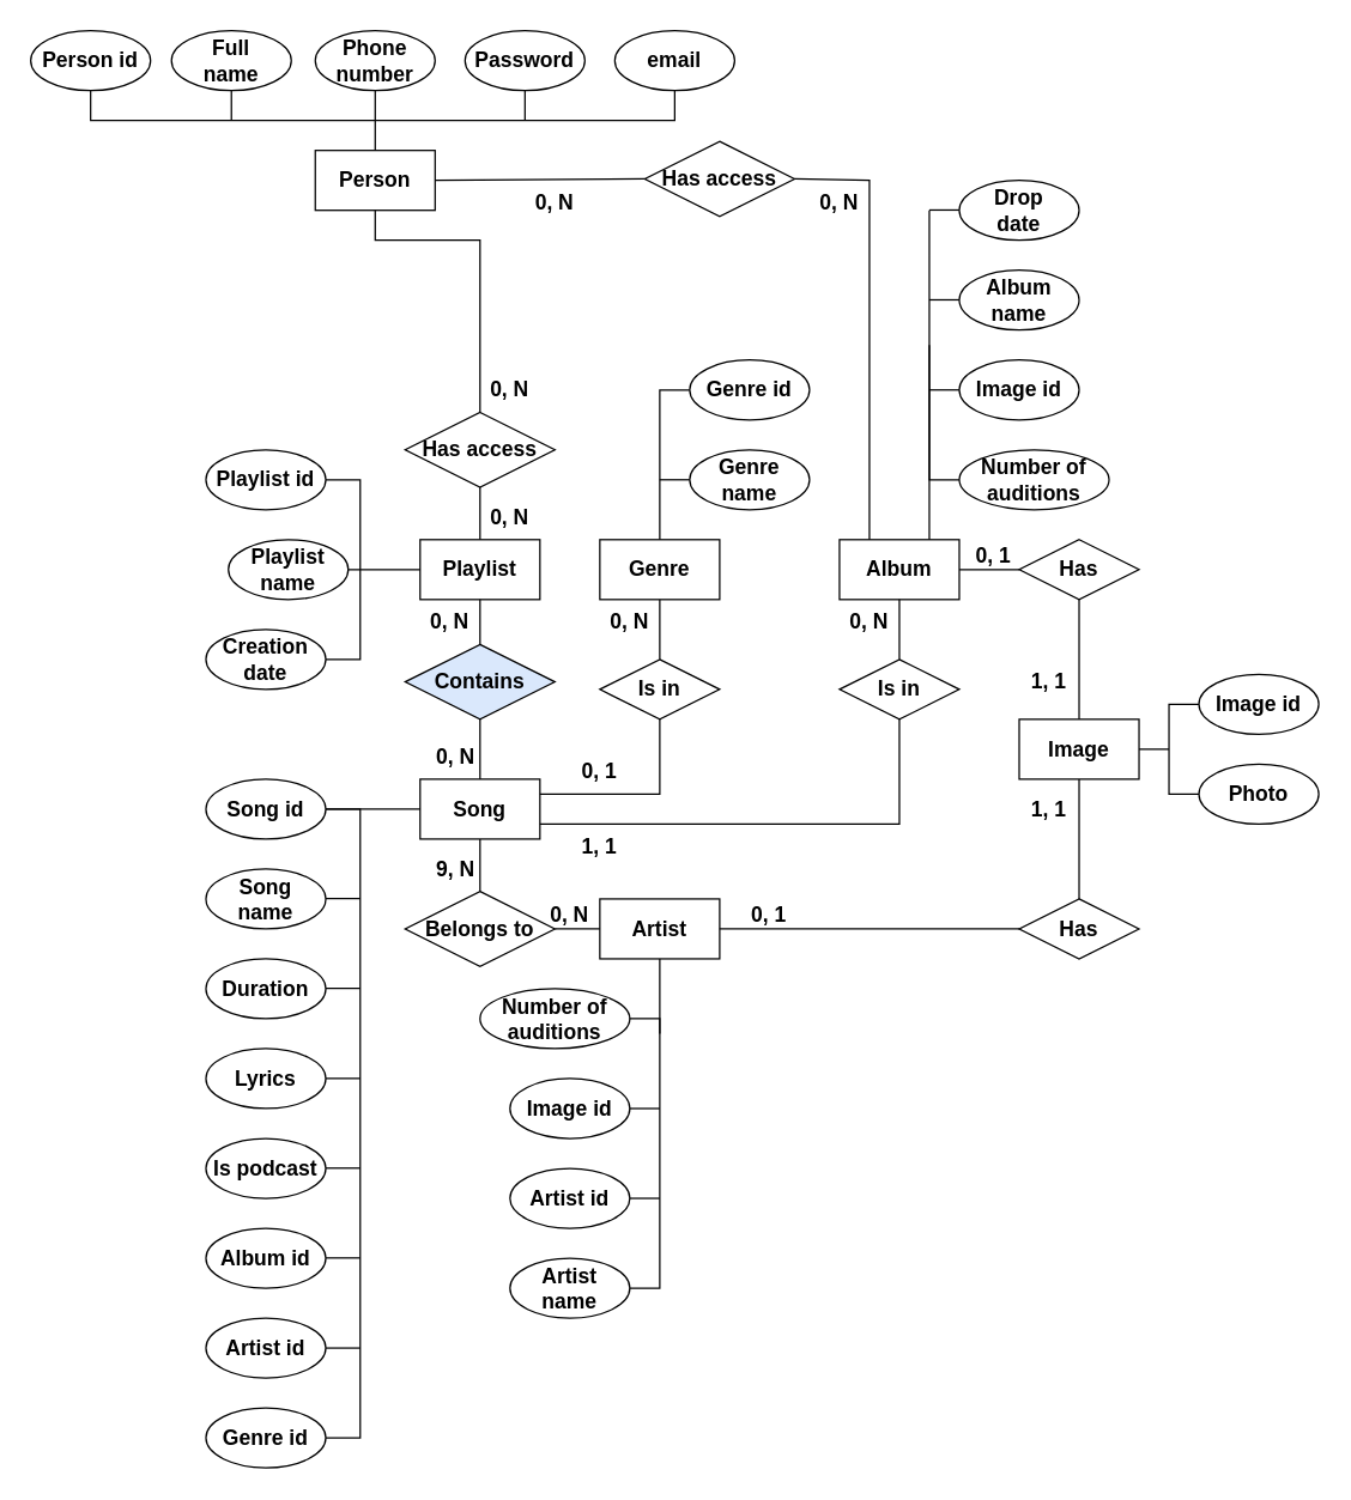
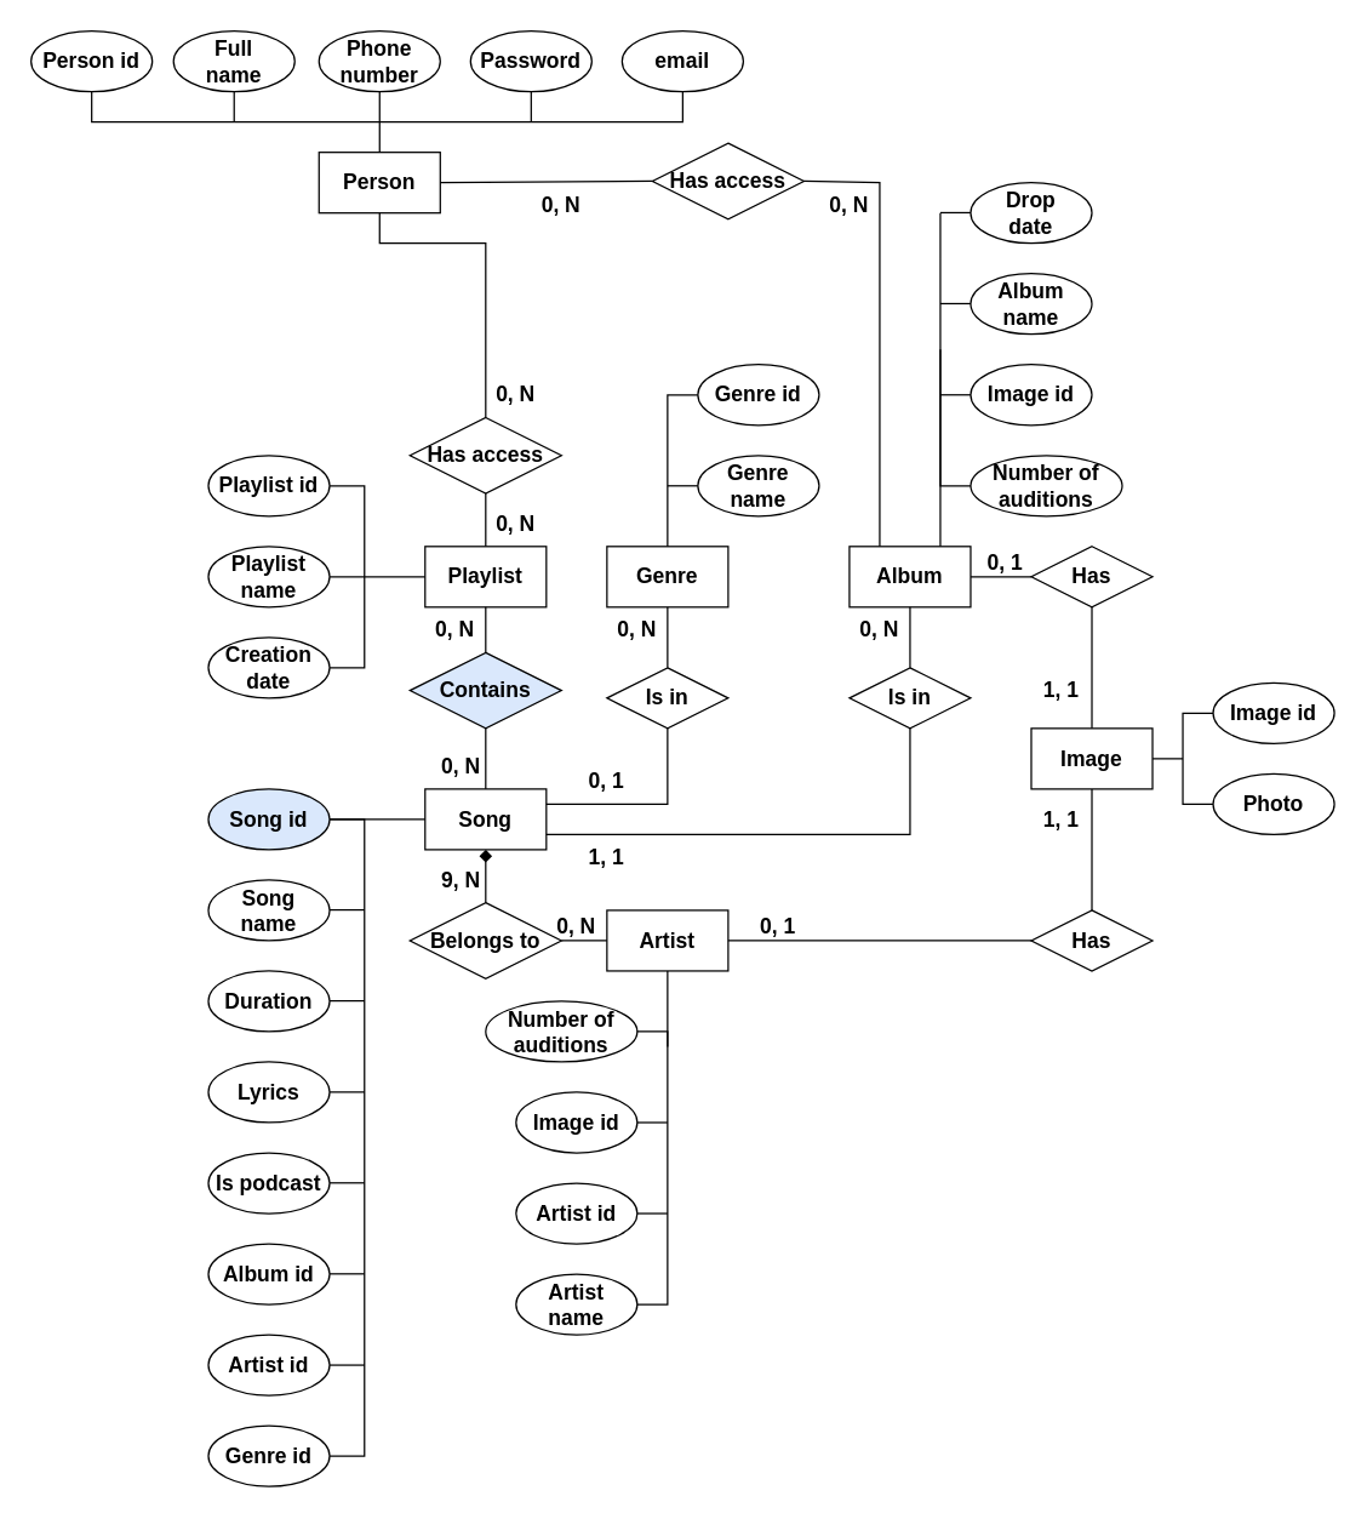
- <mxCell id="16" value="Playlist&lt;br style=&quot;font-size: 14px;&quot;&gt;name" style="ellipse;whiteSpace=wrap;html=1;fontStyle=1;fontSize=14;spacing=3;fontFamily=Helvetica;" vertex="1" parent="1"><mxGeometry x="152" y="360" width="80" height="40" as="geometry" /></mxCell>
+ <mxCell id="16" value="Playlist&lt;br style=&quot;font-size: 14px;&quot;&gt;name" style="ellipse;whiteSpace=wrap;html=1;fontStyle=1;fontSize=14;spacing=3;fontFamily=Helvetica;" vertex="1" parent="1"><mxGeometry x="137" y="360" width="80" height="40" as="geometry" /></mxCell>
- <mxCell id="21" value="Song id" style="ellipse;whiteSpace=wrap;html=1;fontStyle=1;fontSize=14;spacing=3;fontFamily=Helvetica;" vertex="1" parent="1"><mxGeometry x="137" y="520" width="80" height="40" as="geometry" /></mxCell>
+ <mxCell id="21" value="Song id" style="ellipse;whiteSpace=wrap;html=1;fontStyle=1;fontSize=14;spacing=3;fontFamily=Helvetica;fillColor=#dae8fc;" vertex="1" parent="1"><mxGeometry x="137" y="520" width="80" height="40" as="geometry" /></mxCell>
- <mxCell id="49" value="" style="endArrow=none;html=1;rounded=0;entryX=0.5;entryY=1;entryDx=0;entryDy=0;exitX=0.5;exitY=0;exitDx=0;exitDy=0;fontStyle=1;fontSize=14;spacing=3;fontFamily=Helvetica;" edge="1" parent="1" source="48" target="20"><mxGeometry width="50" height="50" relative="1" as="geometry"><mxPoint x="360" y="640" as="sourcePoint" /><mxPoint x="410" y="590" as="targetPoint" /></mxGeometry></mxCell>
+ <mxCell id="49" value="" style="endArrow=diamond;html=1;rounded=0;entryX=0.5;entryY=1;entryDx=0;entryDy=0;exitX=0.5;exitY=0;exitDx=0;exitDy=0;fontStyle=1;fontSize=14;spacing=3;fontFamily=Helvetica;" edge="1" parent="1" source="48" target="20"><mxGeometry width="50" height="50" relative="1" as="geometry"><mxPoint x="360" y="640" as="sourcePoint" /><mxPoint x="410" y="590" as="targetPoint" /></mxGeometry></mxCell>
